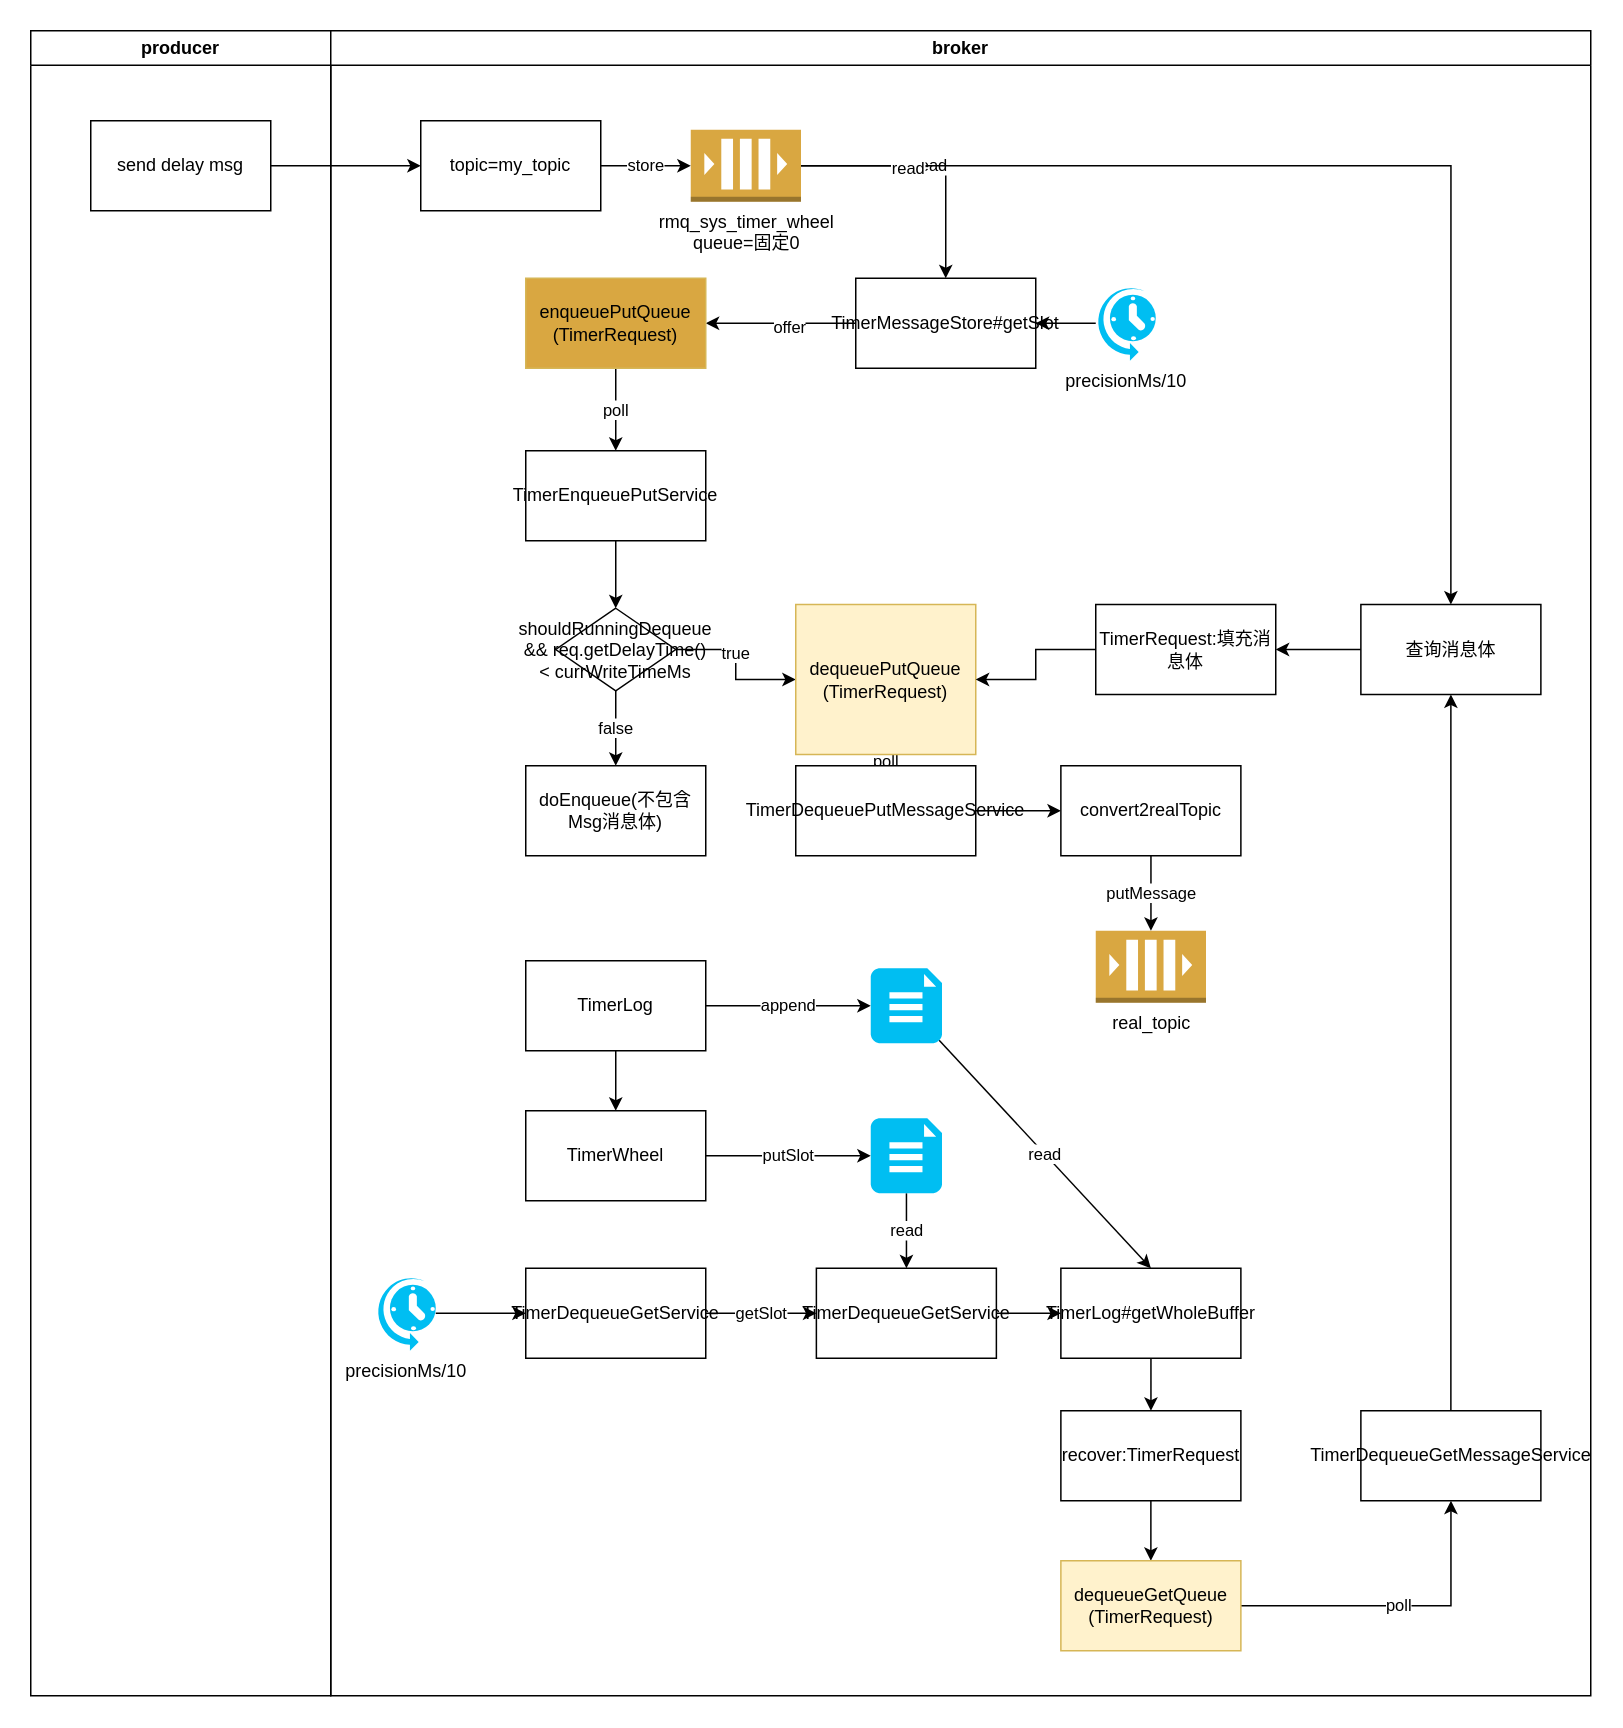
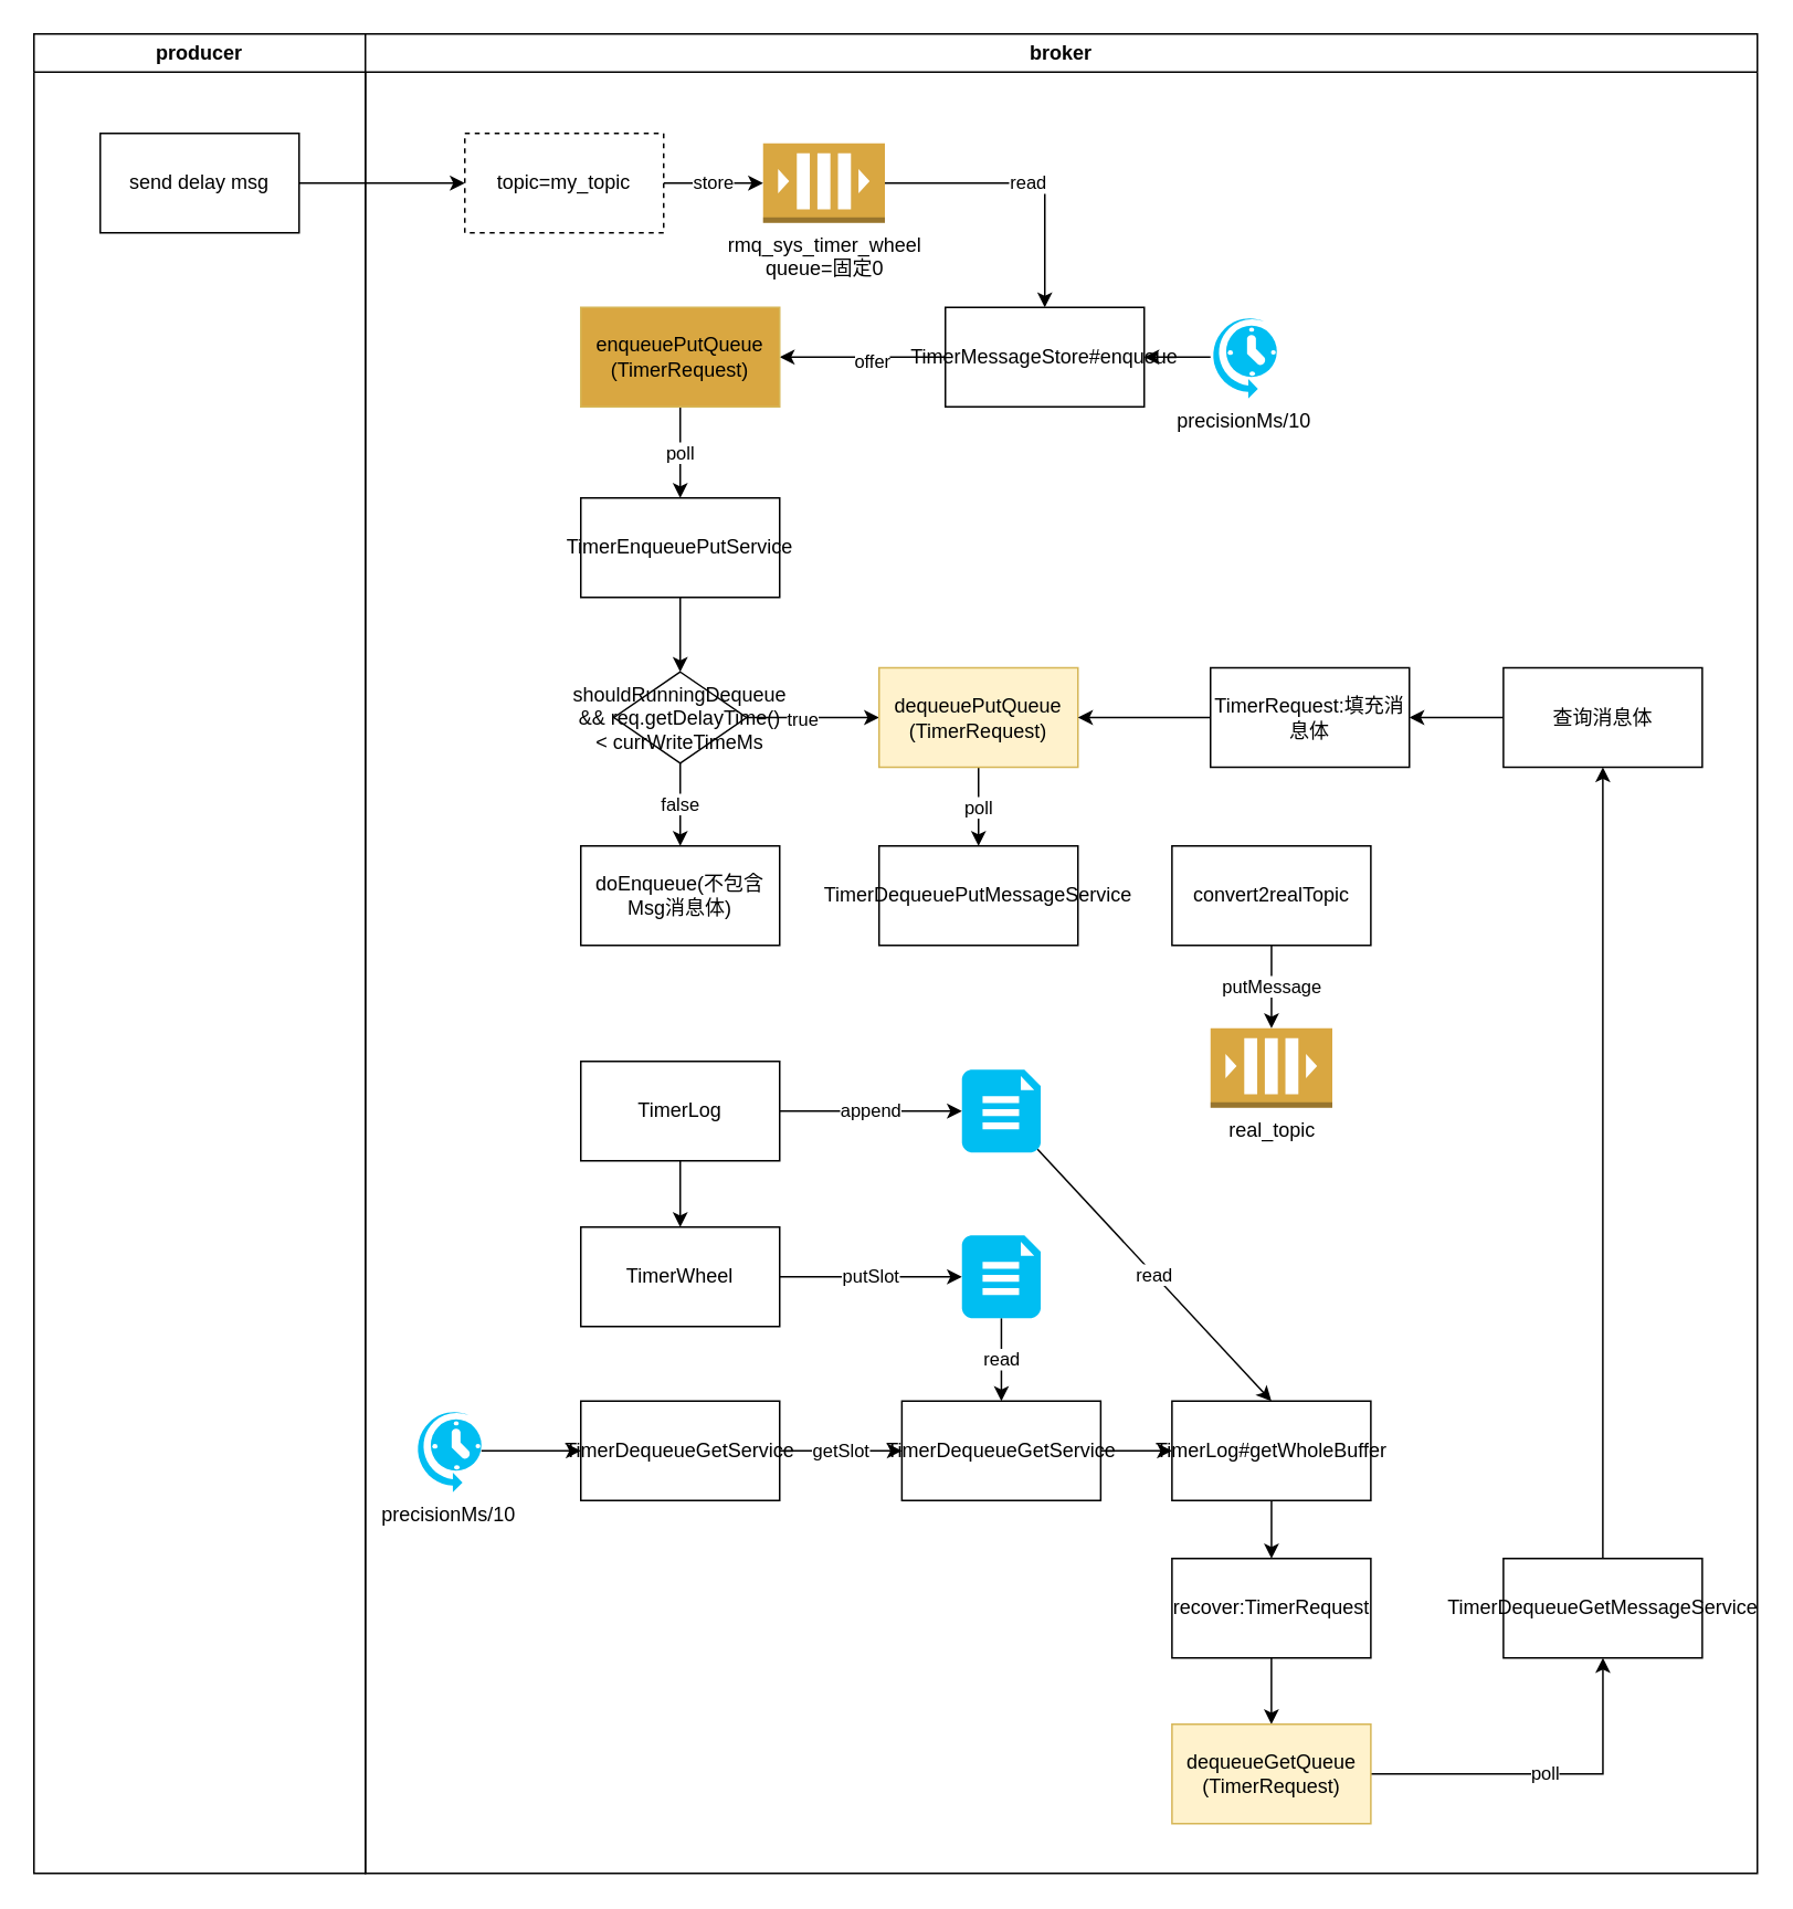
- <mxCell id="10" value="topic=my_topic" style="rounded=0;whiteSpace=wrap;html=1;" vertex="1" parent="4"><mxGeometry x="60" y="60" width="120" height="60" as="geometry" /></mxCell>
+ <mxCell id="10" value="topic=my_topic" style="rounded=0;whiteSpace=wrap;html=1;dashed=1;" vertex="1" parent="4"><mxGeometry x="60" y="60" width="120" height="60" as="geometry" /></mxCell>
- <mxCell id="6" style="edgeStyle=orthogonalEdgeStyle;rounded=0;orthogonalLoop=1;jettySize=auto;html=1;exitX=1;exitY=0.5;exitDx=0;exitDy=0;exitPerimeter=0;entryX=0.5;entryY=0;entryDx=0;entryDy=0;" edge="1" parent="4" source="8" target="56"><mxGeometry relative="1" as="geometry" /></mxCell>
- <mxCell id="7" value="read" style="edgeLabel;html=1;align=center;verticalAlign=middle;resizable=0;points=[];" vertex="1" connectable="0" parent="6"><mxGeometry x="-0.805" y="-1" relative="1" as="geometry"><mxPoint as="offset" /></mxGeometry></mxCell>
- <mxCell id="13" value="&lt;div class=&quot;lake-content&quot;&gt;TimerMessageStore#getSlot&lt;/div&gt;" style="rounded=0;whiteSpace=wrap;html=1;" vertex="1" parent="4"><mxGeometry x="350" y="165" width="120" height="60" as="geometry" /></mxCell>
+ <mxCell id="13" value="&lt;div class=&quot;lake-content&quot;&gt;TimerMessageStore#enqueue&lt;/div&gt;" style="rounded=0;whiteSpace=wrap;html=1;" vertex="1" parent="4"><mxGeometry x="350" y="165" width="120" height="60" as="geometry" /></mxCell>
- <mxCell id="34" value="dequeuePutQueue&lt;br&gt;(TimerRequest)" style="whiteSpace=wrap;html=1;rounded=0;fillColor=#fff2cc;strokeColor=#d6b656;" vertex="1" parent="4"><mxGeometry x="310" y="382.5" width="120" height="100" as="geometry" /></mxCell>
+ <mxCell id="34" value="dequeuePutQueue&lt;br&gt;(TimerRequest)" style="whiteSpace=wrap;html=1;rounded=0;fillColor=#fff2cc;strokeColor=#d6b656;" vertex="1" parent="4"><mxGeometry x="310" y="382.5" width="120" height="60" as="geometry" /></mxCell>
- <mxCell id="36" value="" style="edgeStyle=orthogonalEdgeStyle;rounded=0;orthogonalLoop=1;jettySize=auto;html=1;" edge="1" parent="4" source="37" target="40"><mxGeometry relative="1" as="geometry" /></mxCell>
